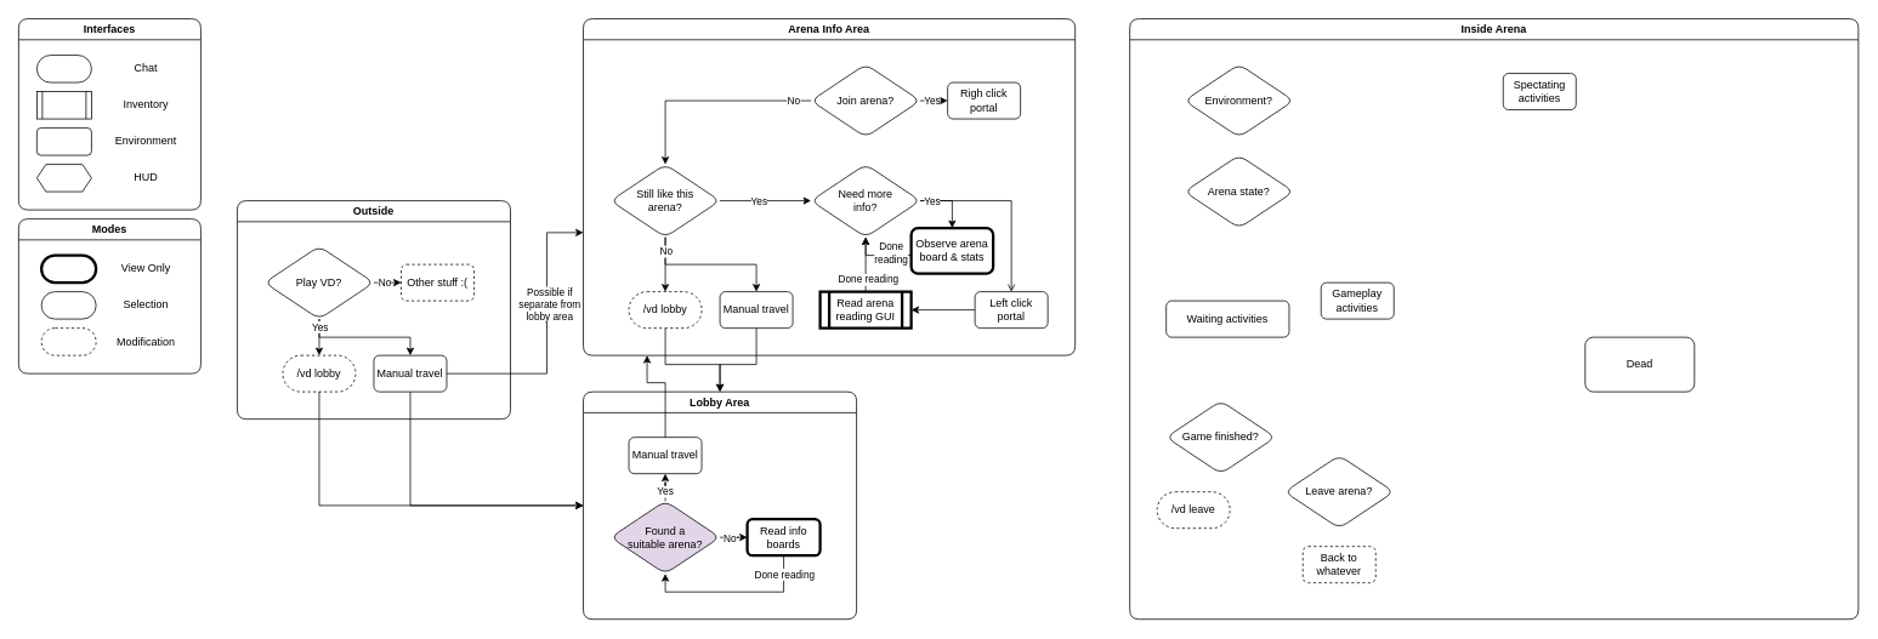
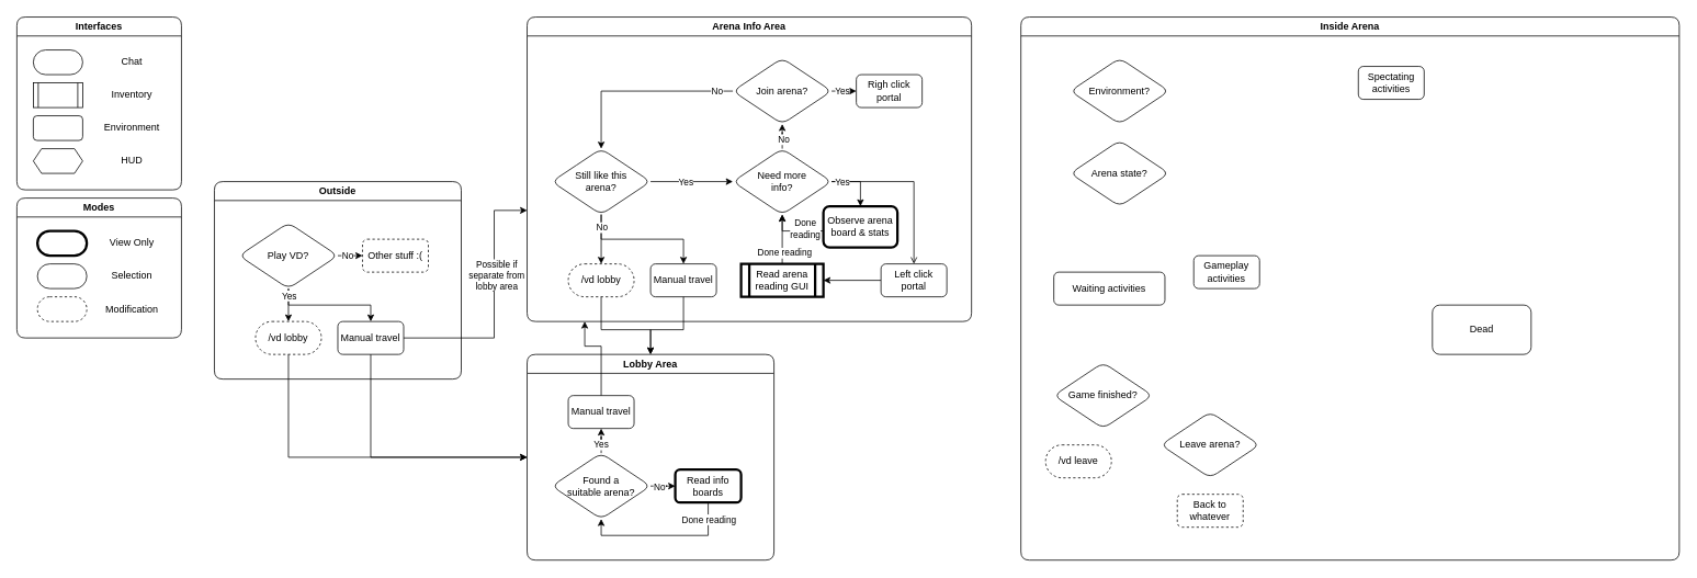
+ <mxCell id="41" style="edgeStyle=orthogonalEdgeStyle;rounded=0;orthogonalLoop=1;jettySize=auto;html=1;" edge="1" parent="29" source="43" target="54"><mxGeometry relative="1" as="geometry" /></mxCell>
+ <mxCell id="42" value="No" style="edgeLabel;html=1;align=center;verticalAlign=middle;resizable=0;points=[];" vertex="1" connectable="0" parent="41"><mxGeometry x="-0.509" y="-1" relative="1" as="geometry"><mxPoint as="offset" /></mxGeometry></mxCell>
- <mxCell id="74" value="Found a&lt;div&gt;suitable arena?&lt;/div&gt;" style="rhombus;whiteSpace=wrap;html=1;rounded=1;fillColor=#e1d5e7;" vertex="1" parent="68"><mxGeometry x="30" y="120" width="120" height="80" as="geometry" /></mxCell>
+ <mxCell id="74" value="Found a&lt;div&gt;suitable arena?&lt;/div&gt;" style="rhombus;whiteSpace=wrap;html=1;rounded=1;" vertex="1" parent="68"><mxGeometry x="30" y="120" width="120" height="80" as="geometry" /></mxCell>
